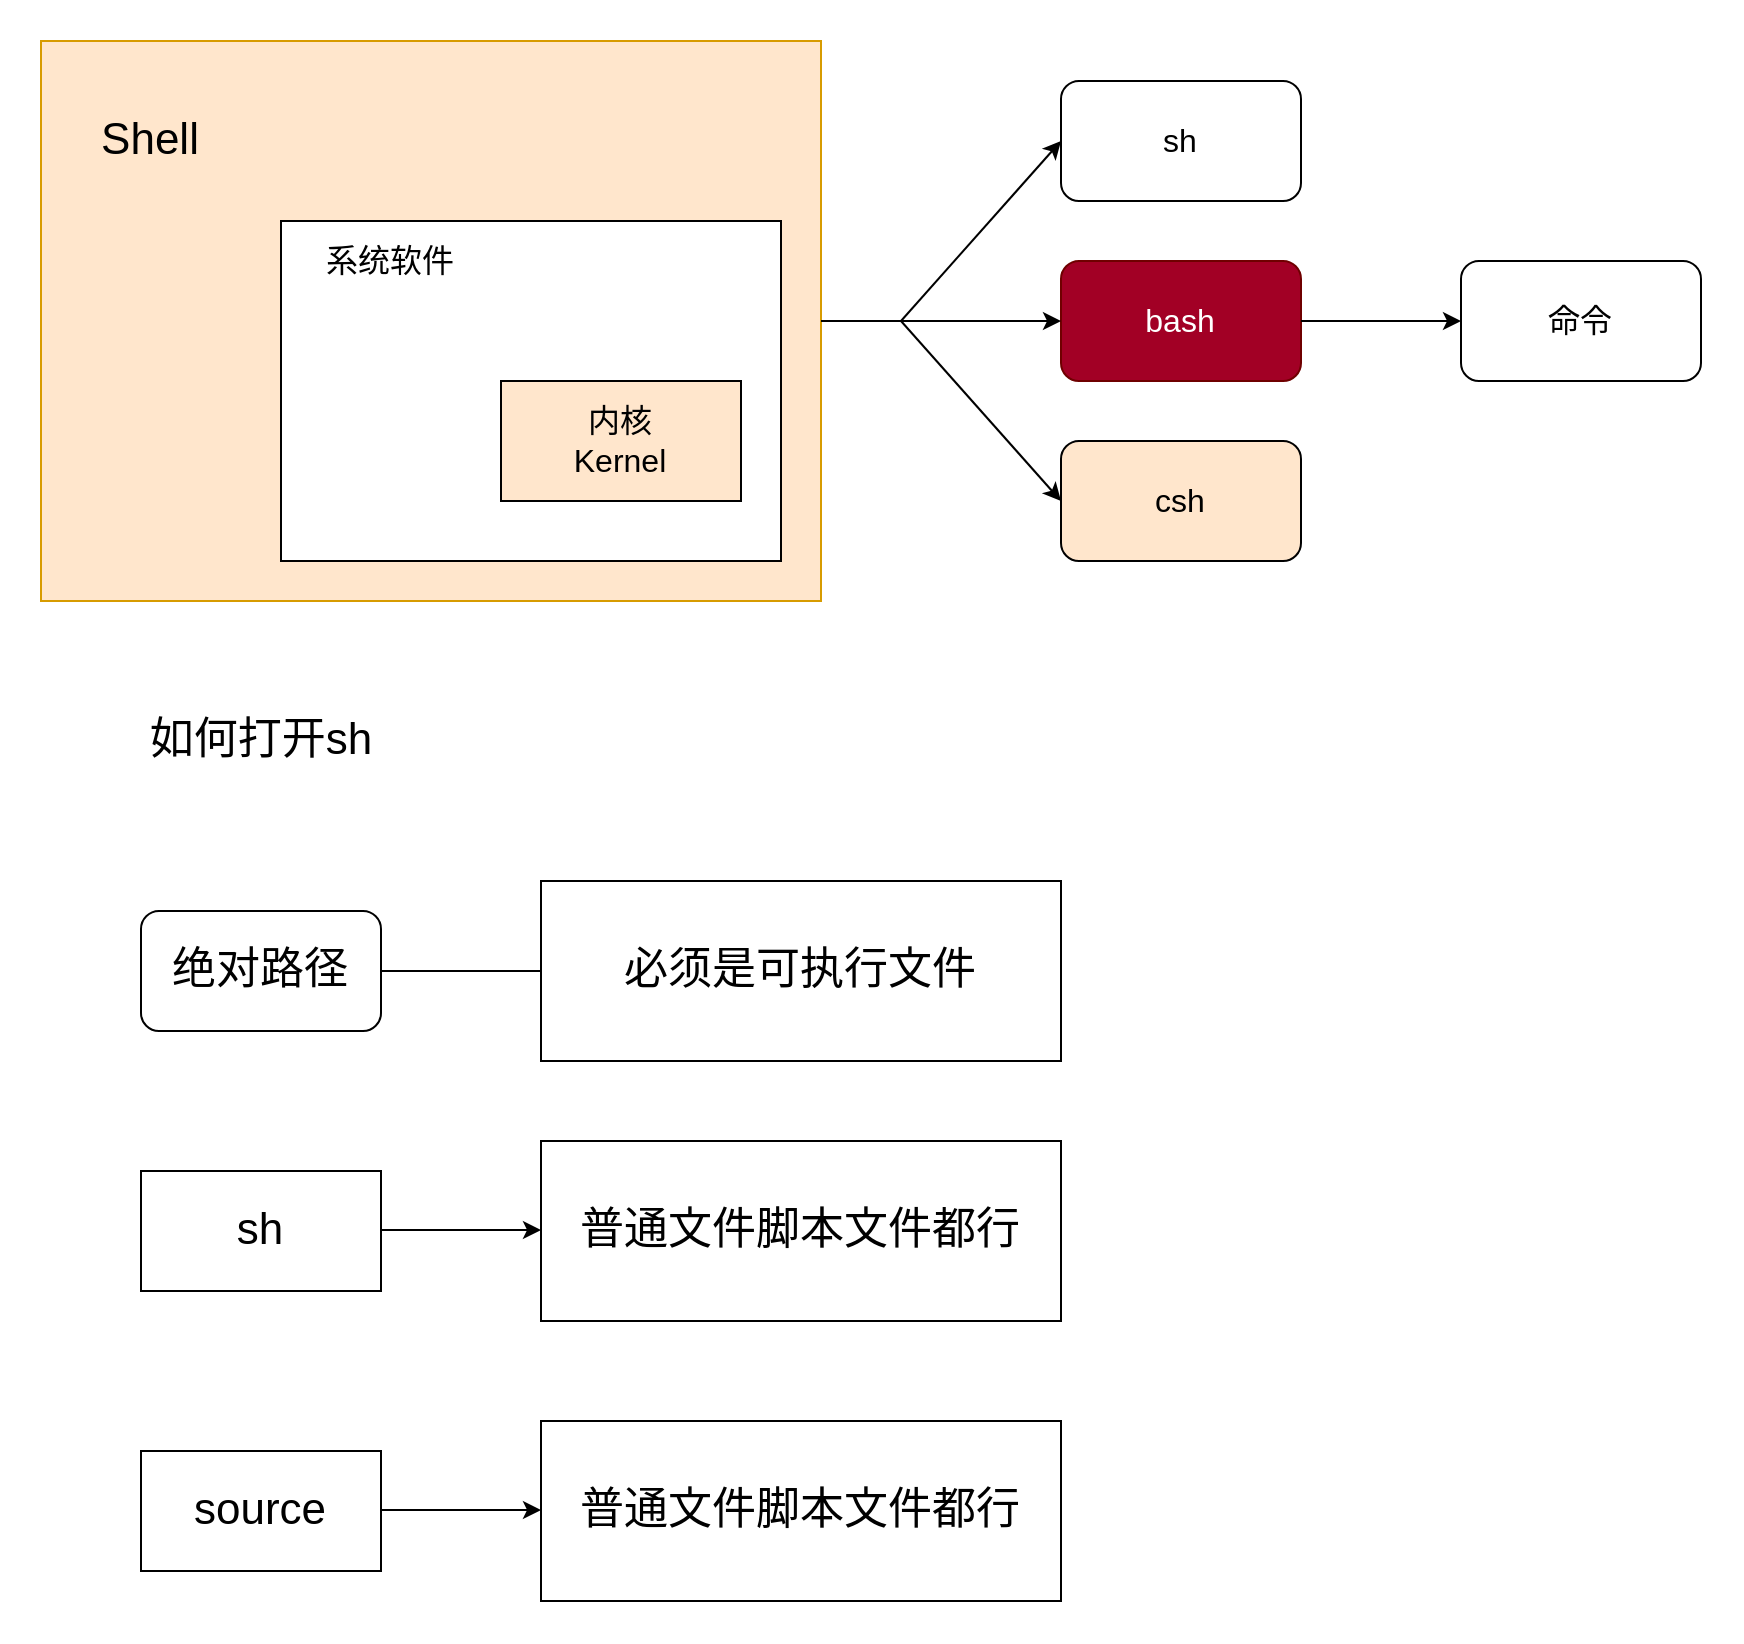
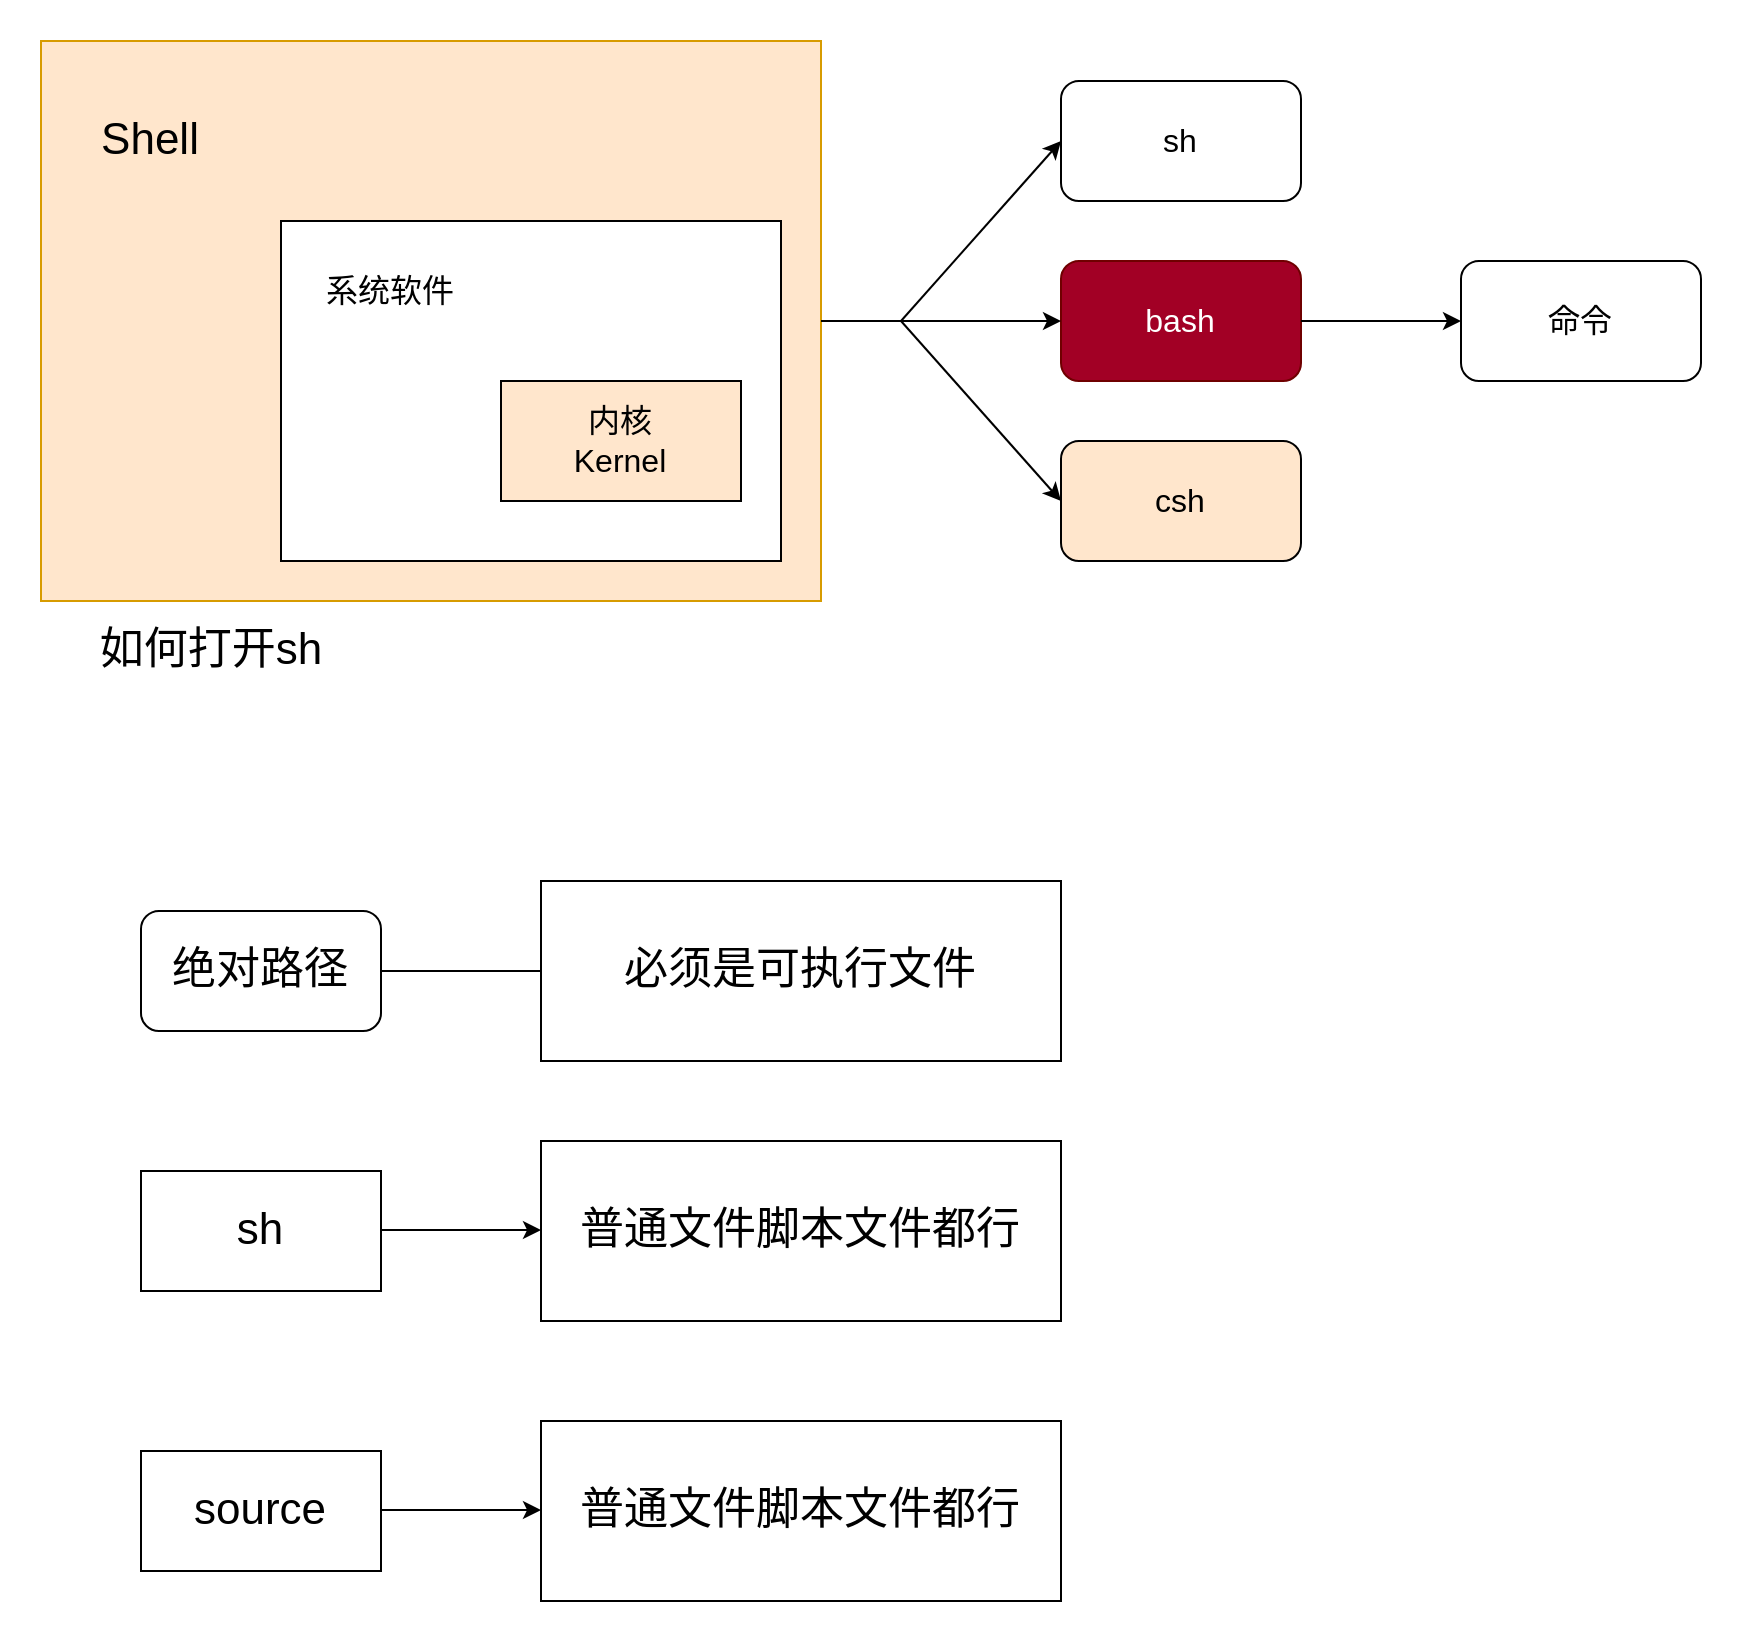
- <mxCell id="5" value="系统软件" style="text;html=1;strokeColor=none;fillColor=none;align=center;verticalAlign=middle;whiteSpace=wrap;rounded=0;fontSize=16;" parent="1" vertex="1"><mxGeometry x="160" y="115" width="70" height="30" as="geometry" /></mxCell>
+ <mxCell id="5" value="系统软件" style="text;html=1;strokeColor=none;fillColor=none;align=center;verticalAlign=middle;whiteSpace=wrap;rounded=0;fontSize=16;" parent="1" vertex="1"><mxGeometry x="160" y="130" width="70" height="30" as="geometry" /></mxCell>
- <mxCell id="15" value="如何打开sh" style="text;html=1;align=center;verticalAlign=middle;resizable=0;points=[];autosize=1;strokeColor=none;fillColor=none;fontSize=22;" vertex="1" parent="1"><mxGeometry x="65" y="355" width="130" height="30" as="geometry" /></mxCell>
+ <mxCell id="15" value="如何打开sh" style="text;html=1;align=center;verticalAlign=middle;resizable=0;points=[];autosize=1;strokeColor=none;fillColor=none;fontSize=22;" vertex="1" parent="1"><mxGeometry x="40" y="310" width="130" height="30" as="geometry" /></mxCell>
